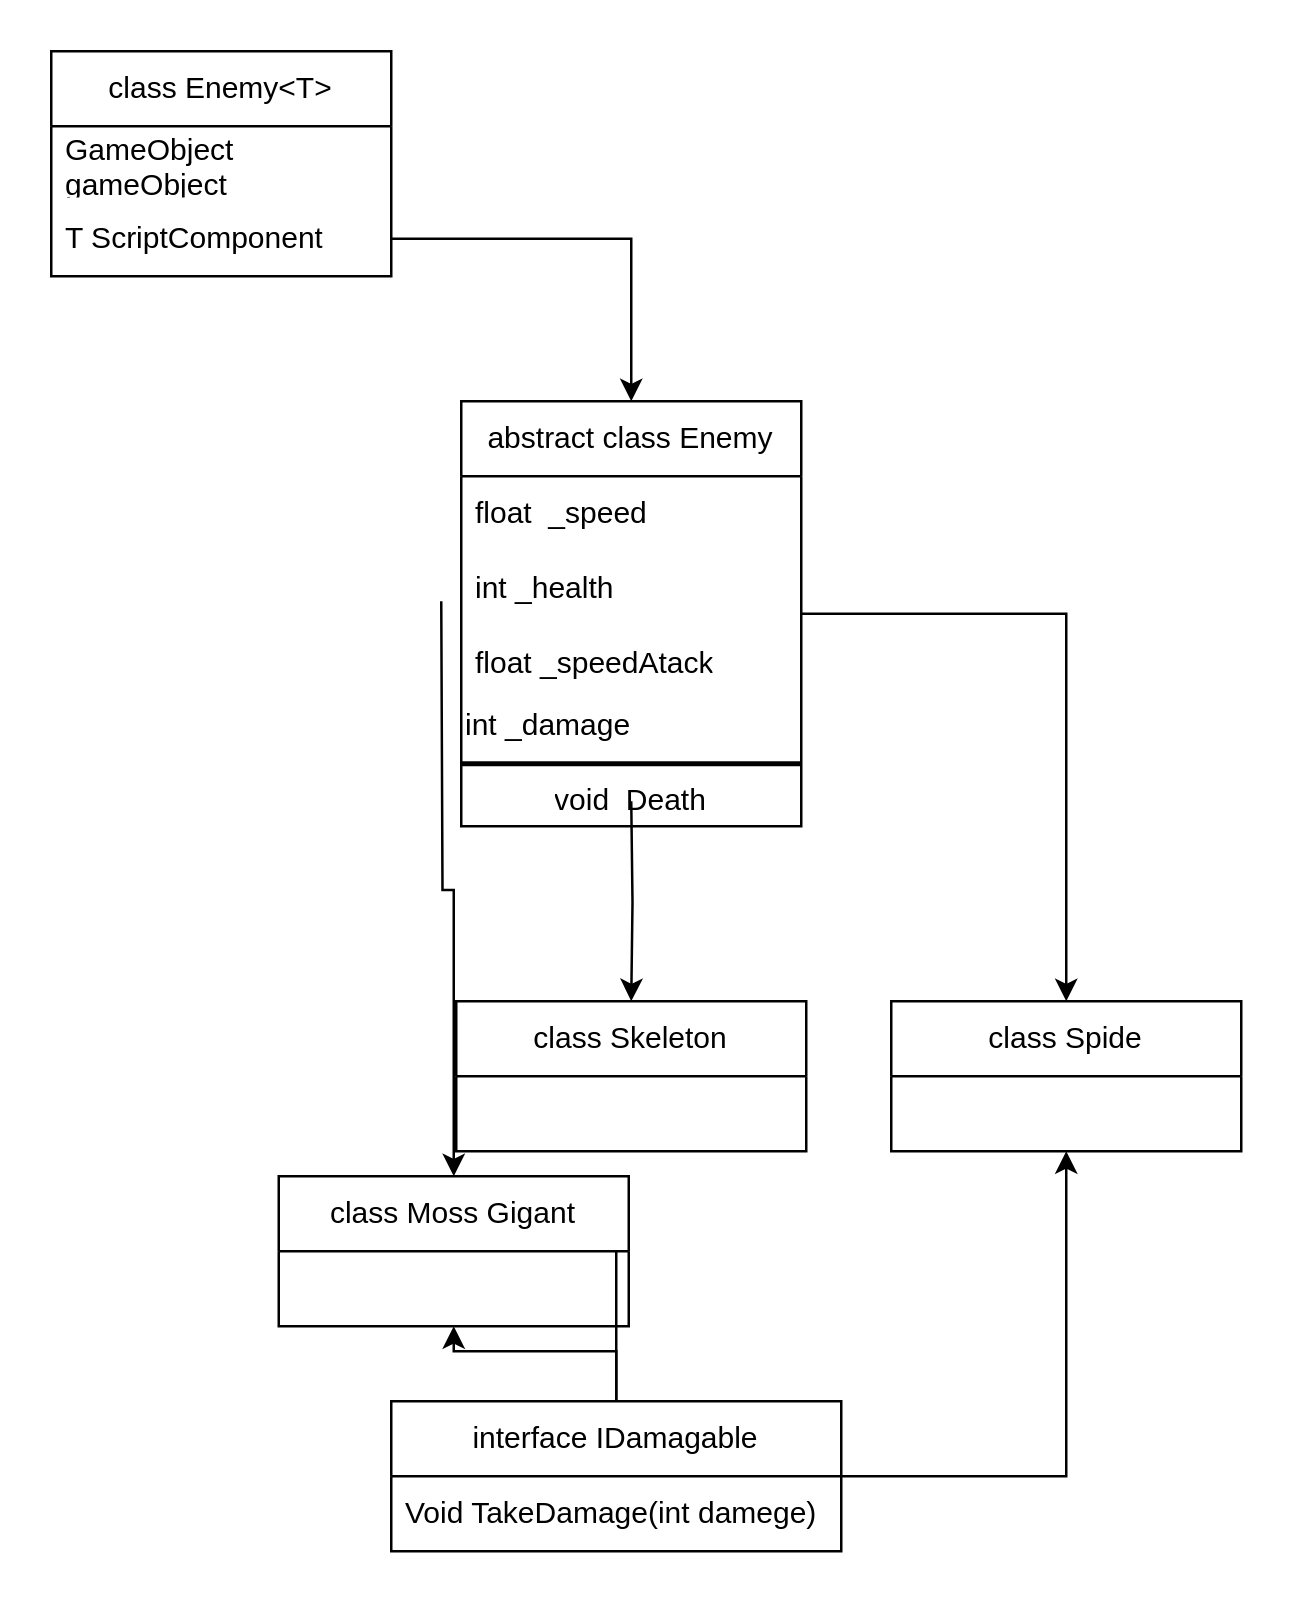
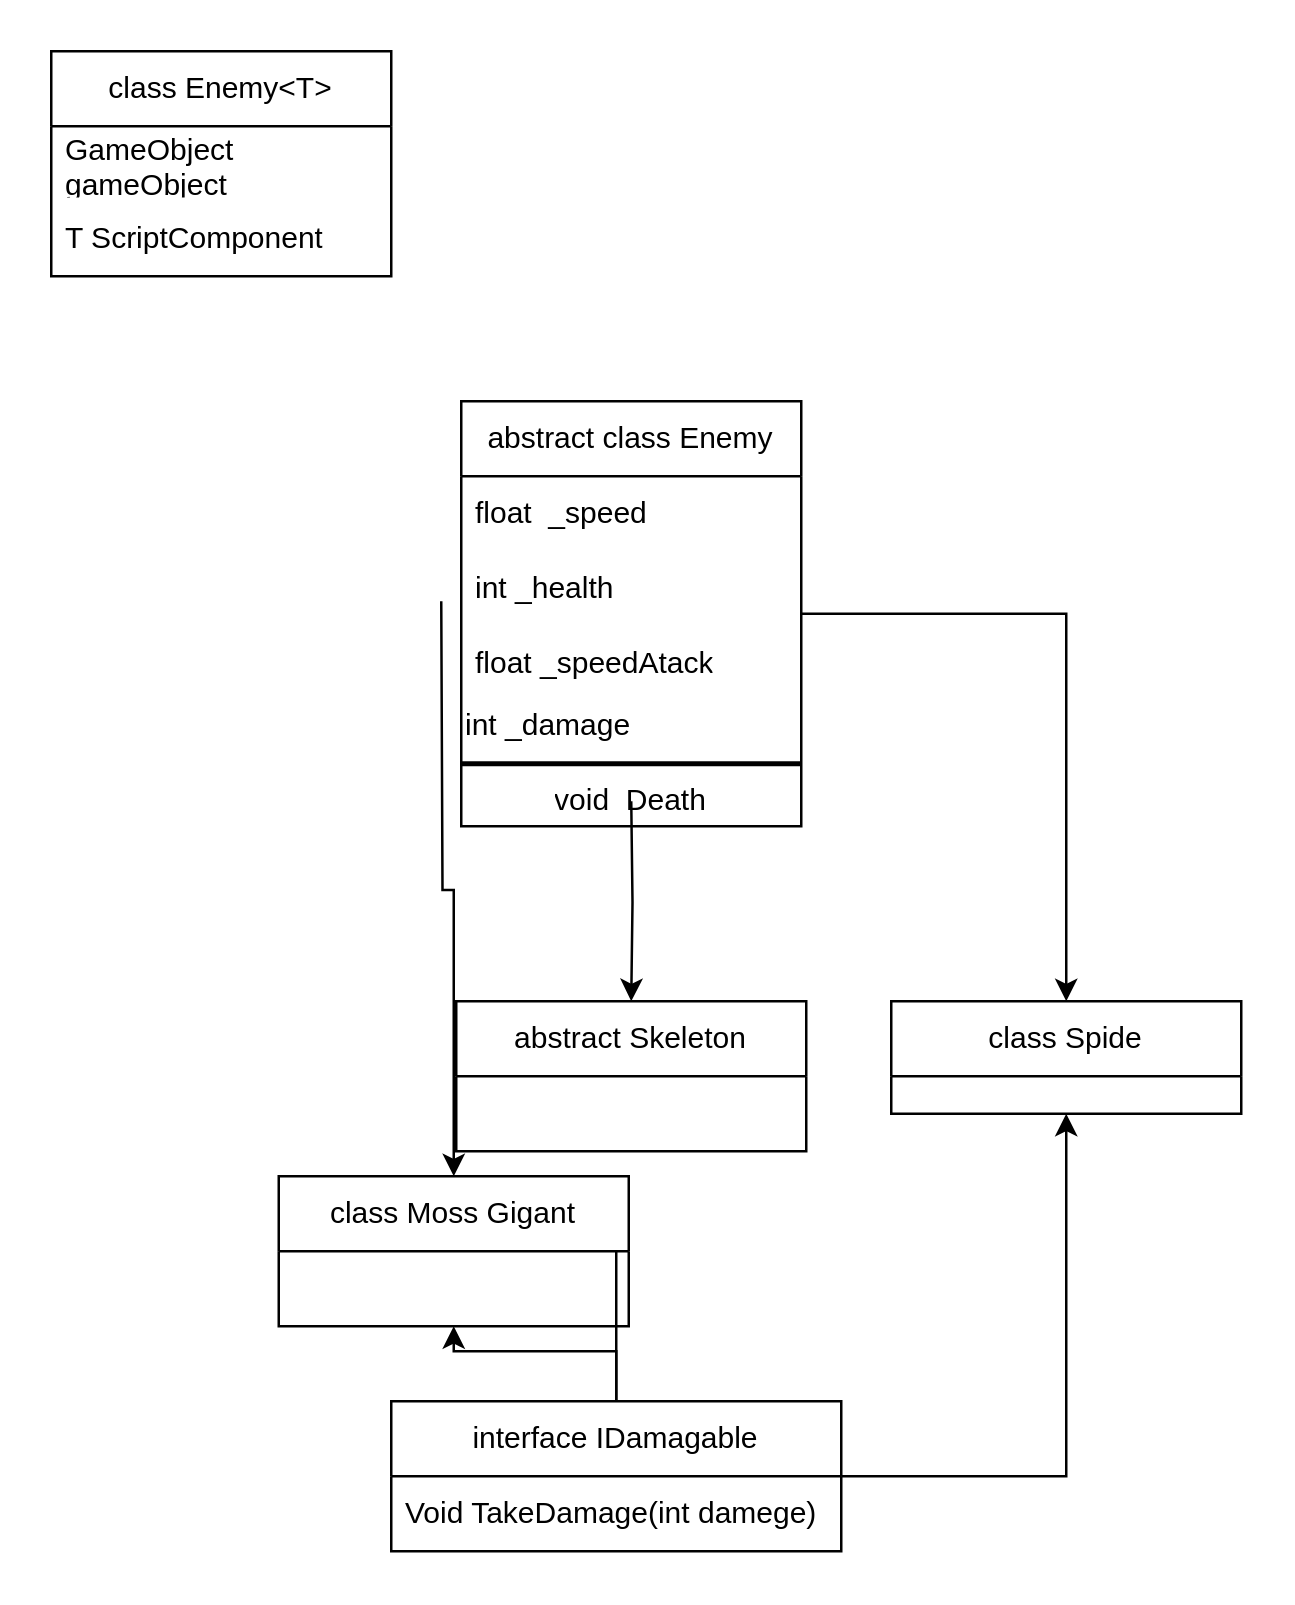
- <mxCell id="23" style="edgeStyle=orthogonalEdgeStyle;rounded=0;orthogonalLoop=1;jettySize=auto;html=1;" edge="1" parent="1" source="22" target="3"><mxGeometry relative="1" as="geometry" /></mxCell>
- <mxCell id="10" value="class Skeleton" style="swimlane;fontStyle=0;childLayout=stackLayout;horizontal=1;startSize=30;horizontalStack=0;resizeParent=1;resizeParentMax=0;resizeLast=0;collapsible=1;marginBottom=0;whiteSpace=wrap;html=1;" vertex="1" parent="1"><mxGeometry x="182" y="400" width="140" height="60" as="geometry" /></mxCell>
+ <mxCell id="10" value="abstract Skeleton" style="swimlane;fontStyle=0;childLayout=stackLayout;horizontal=1;startSize=30;horizontalStack=0;resizeParent=1;resizeParentMax=0;resizeLast=0;collapsible=1;marginBottom=0;whiteSpace=wrap;html=1;" vertex="1" parent="1"><mxGeometry x="182" y="400" width="140" height="60" as="geometry" /></mxCell>
- <mxCell id="16" value="class Spide" style="swimlane;fontStyle=0;childLayout=stackLayout;horizontal=1;startSize=30;horizontalStack=0;resizeParent=1;resizeParentMax=0;resizeLast=0;collapsible=1;marginBottom=0;whiteSpace=wrap;html=1;" vertex="1" parent="1"><mxGeometry x="356" y="400" width="140" height="60" as="geometry" /></mxCell>
+ <mxCell id="16" value="class Spide" style="swimlane;fontStyle=0;childLayout=stackLayout;horizontal=1;startSize=30;horizontalStack=0;resizeParent=1;resizeParentMax=0;resizeLast=0;collapsible=1;marginBottom=0;whiteSpace=wrap;html=1;" vertex="1" parent="1"><mxGeometry x="356" y="400" width="140" height="45" as="geometry" /></mxCell>
